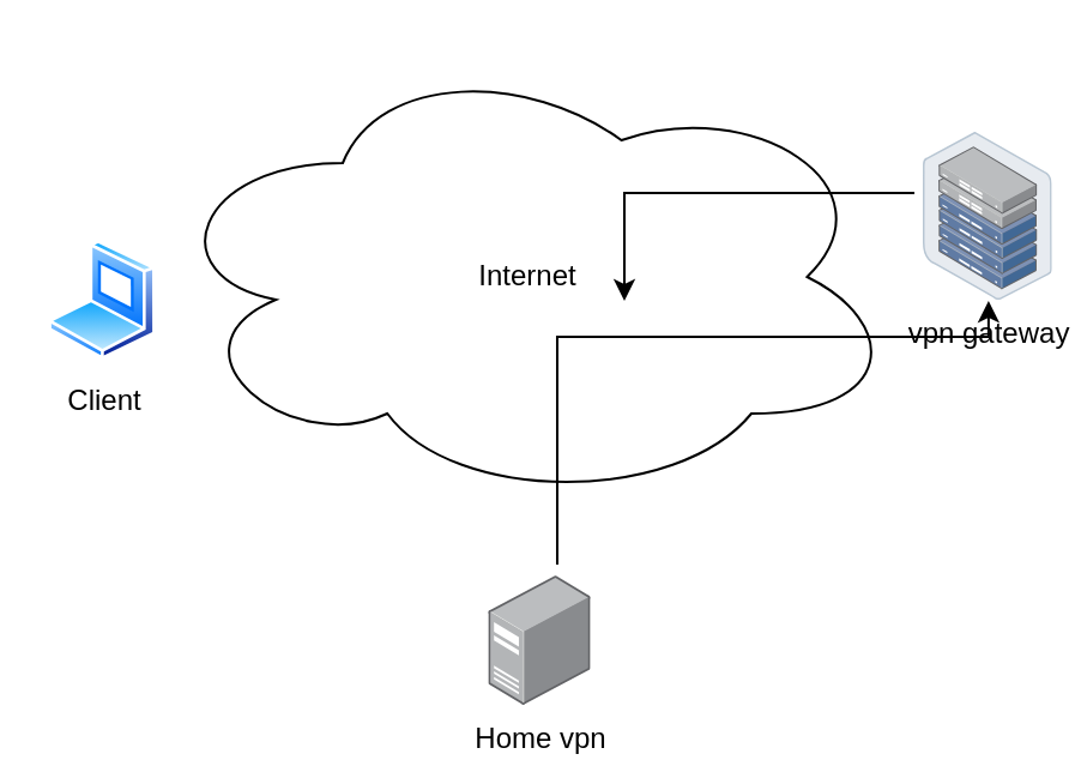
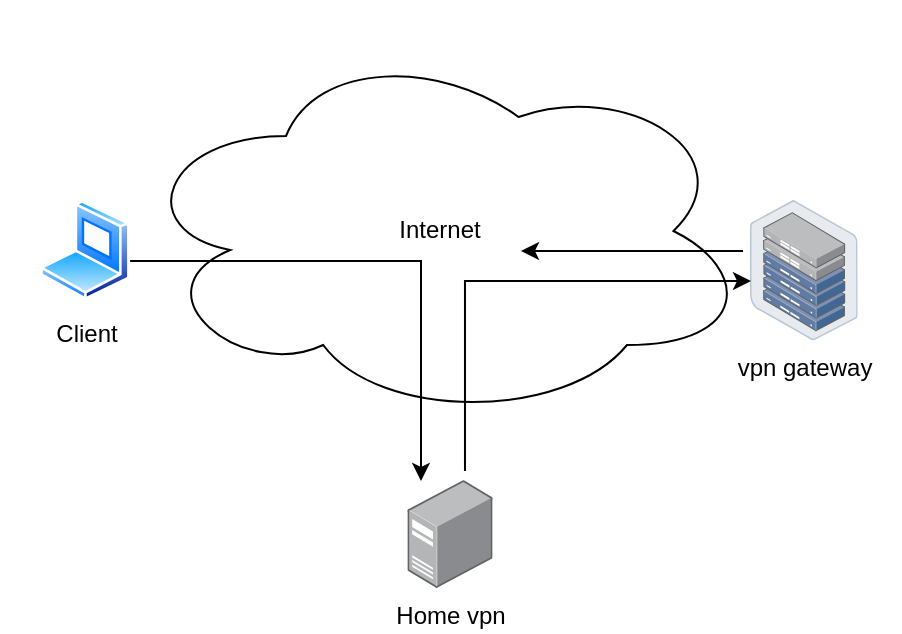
- <mxCell id="6" value="vpn gateway" style="points=[];aspect=fixed;html=1;align=center;shadow=0;dashed=0;image;image=img/lib/allied_telesis/storage/Datacenter_Server_Half_Rack_ToR.svg;" vertex="1" parent="1"><mxGeometry x="385" y="55" width="53.87" height="70" as="geometry" /></mxCell>
+ <mxCell id="6" value="vpn gateway" style="points=[];aspect=fixed;html=1;align=center;shadow=0;dashed=0;image;image=img/lib/allied_telesis/storage/Datacenter_Server_Half_Rack_ToR.svg;" vertex="1" parent="1"><mxGeometry x="375" y="100" width="53.87" height="70" as="geometry" /></mxCell>
+ <mxCell id="3" style="edgeStyle=orthogonalEdgeStyle;rounded=0;orthogonalLoop=1;jettySize=auto;html=1;" edge="1" parent="1" source="4" target="5"><mxGeometry relative="1" as="geometry"><Array as="points"><mxPoint x="210" y="130" /></Array></mxGeometry></mxCell>
